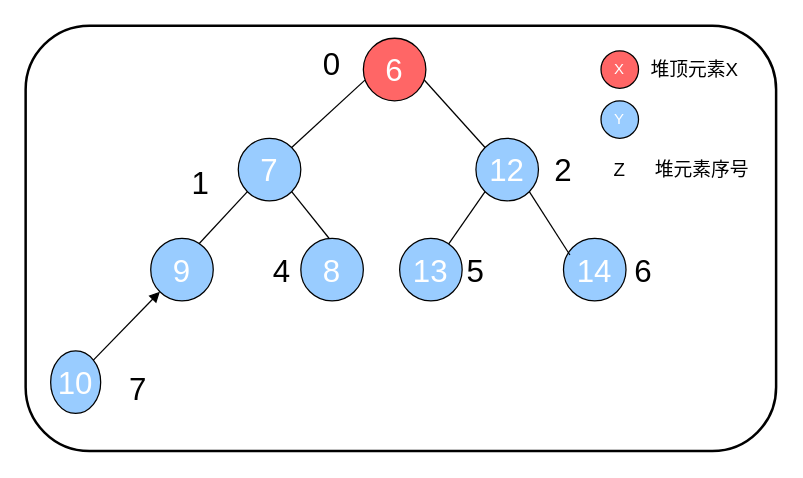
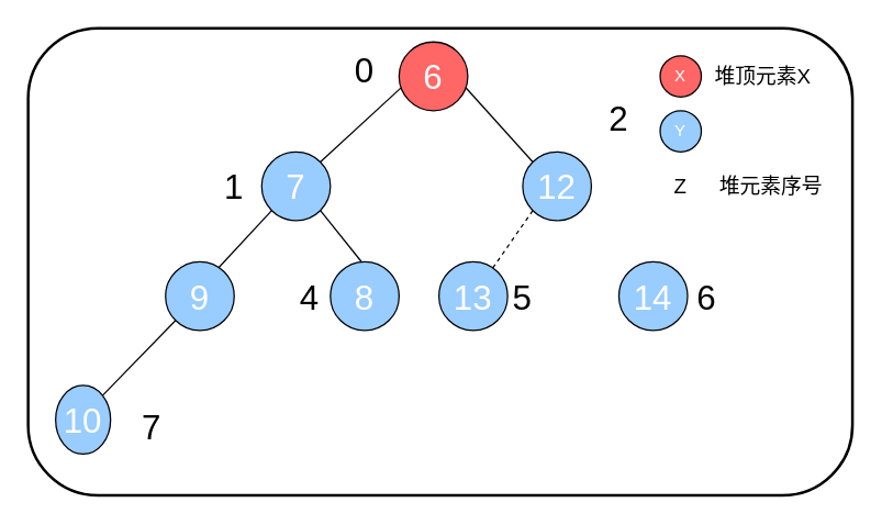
- <mxCell id="23" value="&lt;font style=&quot;font-size: 25px&quot;&gt;2&lt;/font&gt;" style="text;html=1;strokeColor=none;fillColor=none;align=center;verticalAlign=middle;whiteSpace=wrap;rounded=0;" vertex="1" parent="1"><mxGeometry x="430" y="125" width="40" height="20" as="geometry" /></mxCell>
+ <mxCell id="23" value="&lt;font style=&quot;font-size: 25px&quot;&gt;2&lt;/font&gt;" style="text;html=1;strokeColor=none;fillColor=none;align=center;verticalAlign=middle;whiteSpace=wrap;rounded=0;" vertex="1" parent="1"><mxGeometry x="430" y="75" width="40" height="20" as="geometry" /></mxCell>
- <mxCell id="22" value="&lt;font style=&quot;font-size: 25px&quot;&gt;1&lt;/font&gt;" style="text;html=1;strokeColor=none;fillColor=none;align=center;verticalAlign=middle;whiteSpace=wrap;rounded=0;" vertex="1" parent="1"><mxGeometry x="140" y="135" width="40" height="20" as="geometry" /></mxCell>
+ <mxCell id="22" value="&lt;font style=&quot;font-size: 25px&quot;&gt;1&lt;/font&gt;" style="text;html=1;strokeColor=none;fillColor=none;align=center;verticalAlign=middle;whiteSpace=wrap;rounded=0;" vertex="1" parent="1"><mxGeometry x="150" y="125" width="40" height="20" as="geometry" /></mxCell>
- <mxCell id="17" value="" style="endArrow=none;html=1;exitX=0;exitY=1;exitDx=0;exitDy=0;" edge="1" parent="1" source="5" target="8"><mxGeometry width="50" height="50" relative="1" as="geometry"><mxPoint x="329.998" y="139.378" as="sourcePoint" /><mxPoint x="362.47" y="190" as="targetPoint" /></mxGeometry></mxCell>
+ <mxCell id="17" value="" style="endArrow=none;html=1;exitX=0;exitY=1;exitDx=0;exitDy=0;dashed=1;" edge="1" parent="1" source="5" target="8"><mxGeometry width="50" height="50" relative="1" as="geometry"><mxPoint x="329.998" y="139.378" as="sourcePoint" /><mxPoint x="362.47" y="190" as="targetPoint" /></mxGeometry></mxCell>
- <mxCell id="15" value="" style="endArrow=none;html=1;entryX=0.103;entryY=0.266;entryDx=0;entryDy=0;exitX=1;exitY=1;exitDx=0;exitDy=0;entryPerimeter=0;" edge="1" parent="1" source="5" target="9"><mxGeometry width="50" height="50" relative="1" as="geometry"><mxPoint x="460" y="140" as="sourcePoint" /><mxPoint x="518.822" y="204.172" as="targetPoint" /></mxGeometry></mxCell>
- <mxCell id="14" value="" style="endArrow=block;html=1;entryX=0;entryY=1;entryDx=0;entryDy=0;exitX=1;exitY=0;exitDx=0;exitDy=0;" edge="1" parent="1" source="10" target="6"><mxGeometry width="50" height="50" relative="1" as="geometry"><mxPoint x="50" y="241.82" as="sourcePoint" /><mxPoint x="88.872" y="199.998" as="targetPoint" /></mxGeometry></mxCell>
+ <mxCell id="14" value="" style="endArrow=none;html=1;entryX=0;entryY=1;entryDx=0;entryDy=0;exitX=1;exitY=0;exitDx=0;exitDy=0;" edge="1" parent="1" source="10" target="6"><mxGeometry width="50" height="50" relative="1" as="geometry"><mxPoint x="50" y="241.82" as="sourcePoint" /><mxPoint x="88.872" y="199.998" as="targetPoint" /></mxGeometry></mxCell>
